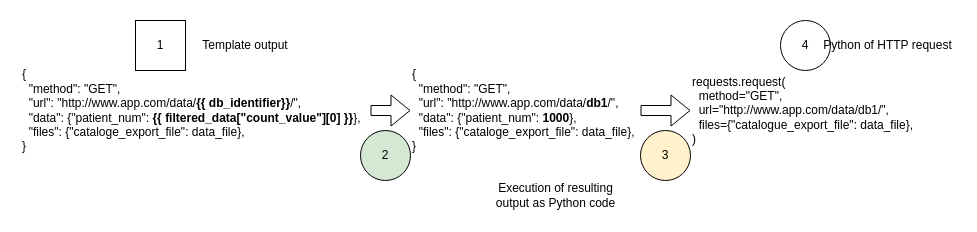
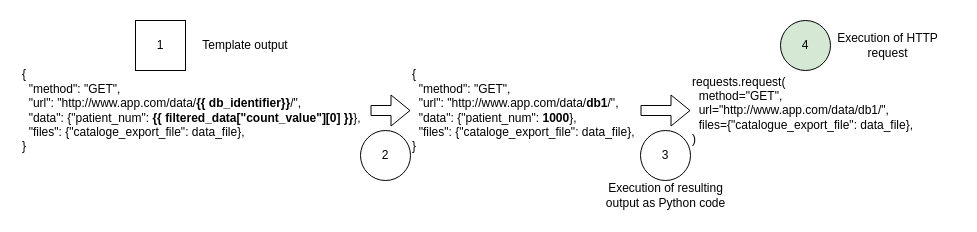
- <mxCell id="10" value="4" style="ellipse;whiteSpace=wrap;html=1;aspect=fixed;align=center;" vertex="1" parent="1"><mxGeometry x="780" y="20" width="50" height="50" as="geometry" /></mxCell>
+ <mxCell id="10" value="4" style="ellipse;whiteSpace=wrap;html=1;aspect=fixed;align=center;fillColor=#d5e8d4;" vertex="1" parent="1"><mxGeometry x="780" y="20" width="50" height="50" as="geometry" /></mxCell>
- <mxCell id="13" value="Python of HTTP request" style="text;html=1;strokeColor=none;fillColor=none;align=center;verticalAlign=middle;whiteSpace=wrap;rounded=0;" vertex="1" parent="1"><mxGeometry x="820" y="30" width="135" height="30" as="geometry" /></mxCell>
+ <mxCell id="13" value="Execution of HTTP request" style="text;html=1;strokeColor=none;fillColor=none;align=center;verticalAlign=middle;whiteSpace=wrap;rounded=0;" vertex="1" parent="1"><mxGeometry x="820" y="30" width="135" height="30" as="geometry" /></mxCell>
- <mxCell id="7" value="2" style="ellipse;whiteSpace=wrap;html=1;aspect=fixed;align=center;fillColor=#d5e8d4;" vertex="1" parent="1"><mxGeometry x="360" y="130" width="50" height="50" as="geometry" /></mxCell>
+ <mxCell id="7" value="2" style="ellipse;whiteSpace=wrap;html=1;aspect=fixed;align=center;" vertex="1" parent="1"><mxGeometry x="360" y="130" width="50" height="50" as="geometry" /></mxCell>
- <mxCell id="8" value="3" style="ellipse;whiteSpace=wrap;html=1;aspect=fixed;align=center;fillColor=#fff2cc;" vertex="1" parent="1"><mxGeometry x="640" y="130" width="50" height="50" as="geometry" /></mxCell>
+ <mxCell id="8" value="3" style="ellipse;whiteSpace=wrap;html=1;aspect=fixed;align=center;" vertex="1" parent="1"><mxGeometry x="640" y="130" width="50" height="50" as="geometry" /></mxCell>
- <mxCell id="12" value="Execution of resulting output as Python code" style="text;html=1;strokeColor=none;fillColor=none;align=center;verticalAlign=middle;whiteSpace=wrap;rounded=0;" vertex="1" parent="1"><mxGeometry x="487.5" y="180" width="135" height="30" as="geometry" /></mxCell>
+ <mxCell id="12" value="Execution of resulting output as Python code" style="text;html=1;strokeColor=none;fillColor=none;align=center;verticalAlign=middle;whiteSpace=wrap;rounded=0;" vertex="1" parent="1"><mxGeometry x="597.5" y="180" width="135" height="30" as="geometry" /></mxCell>
